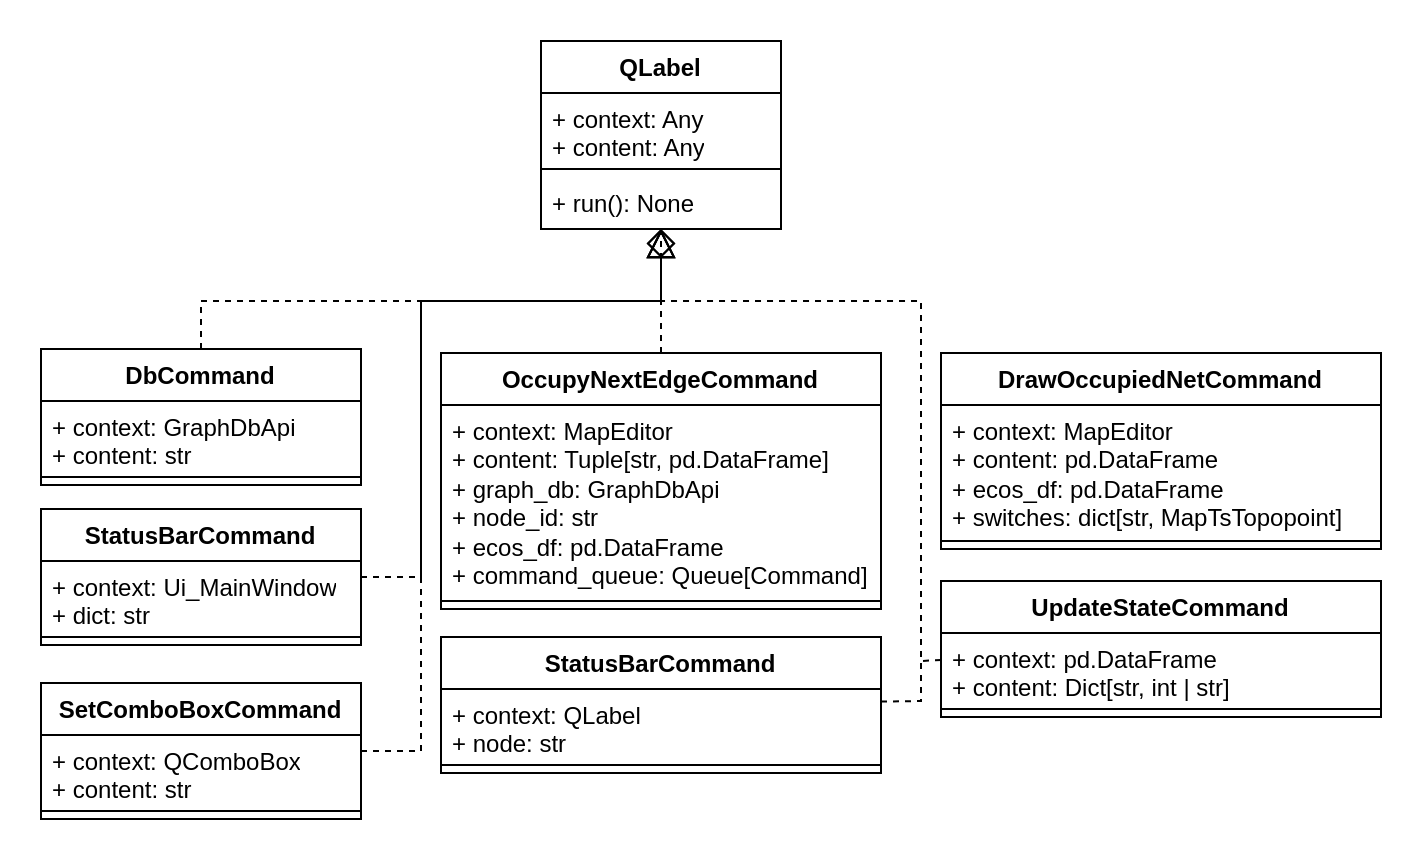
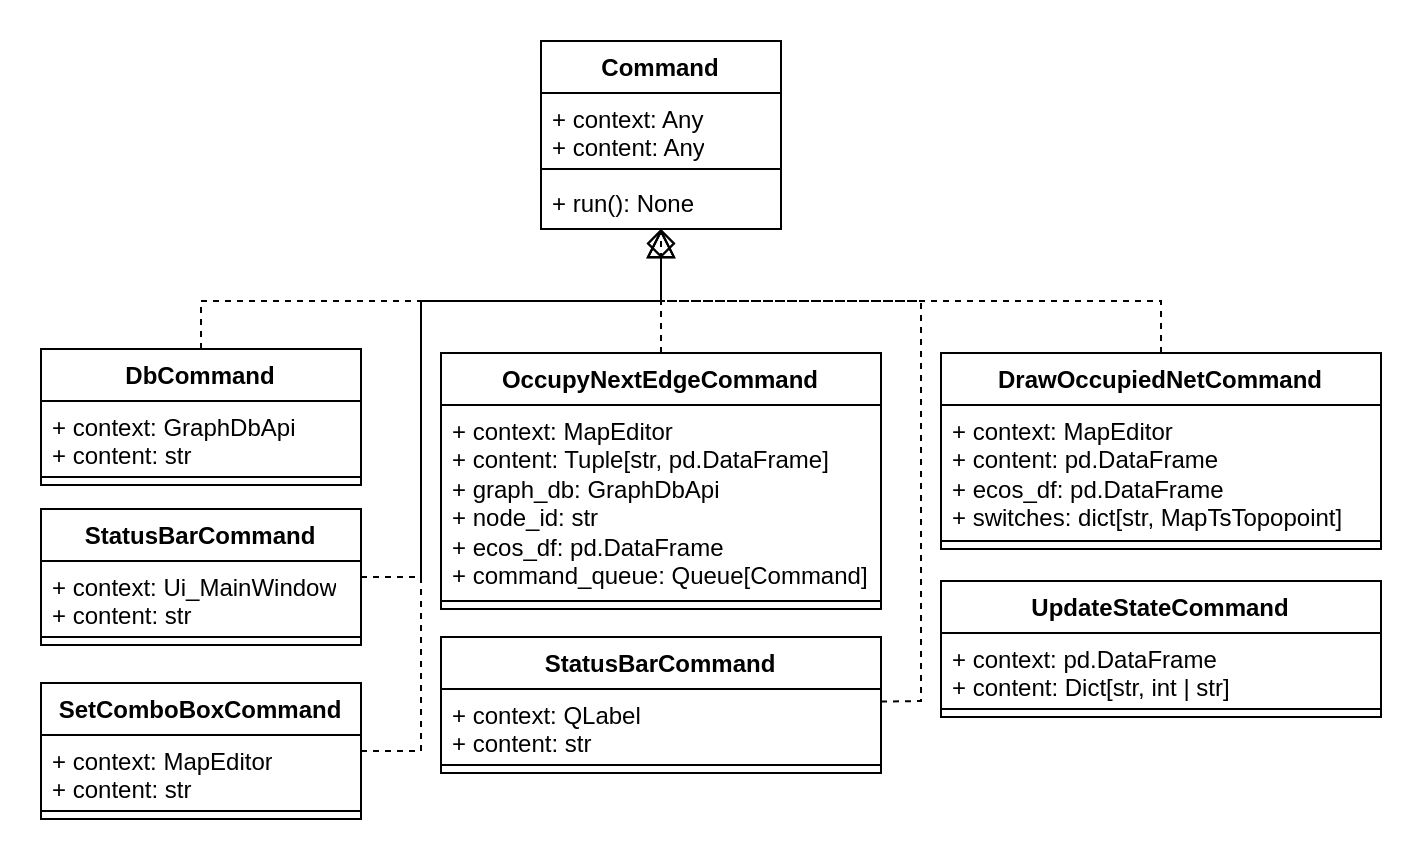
- <mxCell id="2" value="QLabel" style="swimlane;fontStyle=1;align=center;verticalAlign=top;childLayout=stackLayout;horizontal=1;startSize=26;horizontalStack=0;resizeParent=1;resizeParentMax=0;resizeLast=0;collapsible=1;marginBottom=0;whiteSpace=wrap;html=1;" vertex="1" parent="1"><mxGeometry x="270" y="20" width="120" height="94" as="geometry" /></mxCell>
+ <mxCell id="2" value="Command" style="swimlane;fontStyle=1;align=center;verticalAlign=top;childLayout=stackLayout;horizontal=1;startSize=26;horizontalStack=0;resizeParent=1;resizeParentMax=0;resizeLast=0;collapsible=1;marginBottom=0;whiteSpace=wrap;html=1;" vertex="1" parent="1"><mxGeometry x="270" y="20" width="120" height="94" as="geometry" /></mxCell>
+ <mxCell id="29" value="" style="endArrow=block;dashed=1;endFill=0;endSize=12;html=1;rounded=0;" edge="1" parent="1" source="21" target="5"><mxGeometry width="160" relative="1" as="geometry"><mxPoint x="580" y="140" as="sourcePoint" /><mxPoint x="740" y="140" as="targetPoint" /><Array as="points"><mxPoint x="580" y="150" /><mxPoint x="330" y="150" /></Array></mxGeometry></mxCell>
- <mxCell id="13" value="+ context: Ui_MainWindow&lt;br&gt;+ dict: str" style="text;strokeColor=none;fillColor=none;align=left;verticalAlign=top;spacingLeft=4;spacingRight=4;overflow=hidden;rotatable=0;points=[[0,0.5],[1,0.5]];portConstraint=eastwest;whiteSpace=wrap;html=1;" vertex="1" parent="12"><mxGeometry y="26" width="160" height="34" as="geometry" /></mxCell>
+ <mxCell id="13" value="+ context: Ui_MainWindow&lt;br&gt;+ content: str" style="text;strokeColor=none;fillColor=none;align=left;verticalAlign=top;spacingLeft=4;spacingRight=4;overflow=hidden;rotatable=0;points=[[0,0.5],[1,0.5]];portConstraint=eastwest;whiteSpace=wrap;html=1;" vertex="1" parent="12"><mxGeometry y="26" width="160" height="34" as="geometry" /></mxCell>
- <mxCell id="33" value="" style="endArrow=block;dashed=1;endFill=0;endSize=12;html=1;rounded=0;" edge="1" parent="1" source="24" target="5"><mxGeometry width="160" relative="1" as="geometry"><mxPoint x="620" y="440" as="sourcePoint" /><mxPoint x="780" y="440" as="targetPoint" /><Array as="points"><mxPoint x="460" y="330" /><mxPoint x="460" y="150" /><mxPoint x="330" y="150" /></Array></mxGeometry></mxCell>
- <mxCell id="16" value="+ context: QLabel&lt;br&gt;+ node: str" style="text;strokeColor=none;fillColor=none;align=left;verticalAlign=top;spacingLeft=4;spacingRight=4;overflow=hidden;rotatable=0;points=[[0,0.5],[1,0.5]];portConstraint=eastwest;whiteSpace=wrap;html=1;" vertex="1" parent="15"><mxGeometry y="26" width="220" height="34" as="geometry" /></mxCell>
+ <mxCell id="16" value="+ context: QLabel&lt;br&gt;+ content: str" style="text;strokeColor=none;fillColor=none;align=left;verticalAlign=top;spacingLeft=4;spacingRight=4;overflow=hidden;rotatable=0;points=[[0,0.5],[1,0.5]];portConstraint=eastwest;whiteSpace=wrap;html=1;" vertex="1" parent="15"><mxGeometry y="26" width="220" height="34" as="geometry" /></mxCell>
- <mxCell id="19" value="+ context: QComboBox&lt;br&gt;+ content: str" style="text;strokeColor=none;fillColor=none;align=left;verticalAlign=top;spacingLeft=4;spacingRight=4;overflow=hidden;rotatable=0;points=[[0,0.5],[1,0.5]];portConstraint=eastwest;whiteSpace=wrap;html=1;" vertex="1" parent="18"><mxGeometry y="26" width="160" height="34" as="geometry" /></mxCell>
+ <mxCell id="19" value="+ context: MapEditor&lt;br&gt;+ content: str" style="text;strokeColor=none;fillColor=none;align=left;verticalAlign=top;spacingLeft=4;spacingRight=4;overflow=hidden;rotatable=0;points=[[0,0.5],[1,0.5]];portConstraint=eastwest;whiteSpace=wrap;html=1;" vertex="1" parent="18"><mxGeometry y="26" width="160" height="34" as="geometry" /></mxCell>
